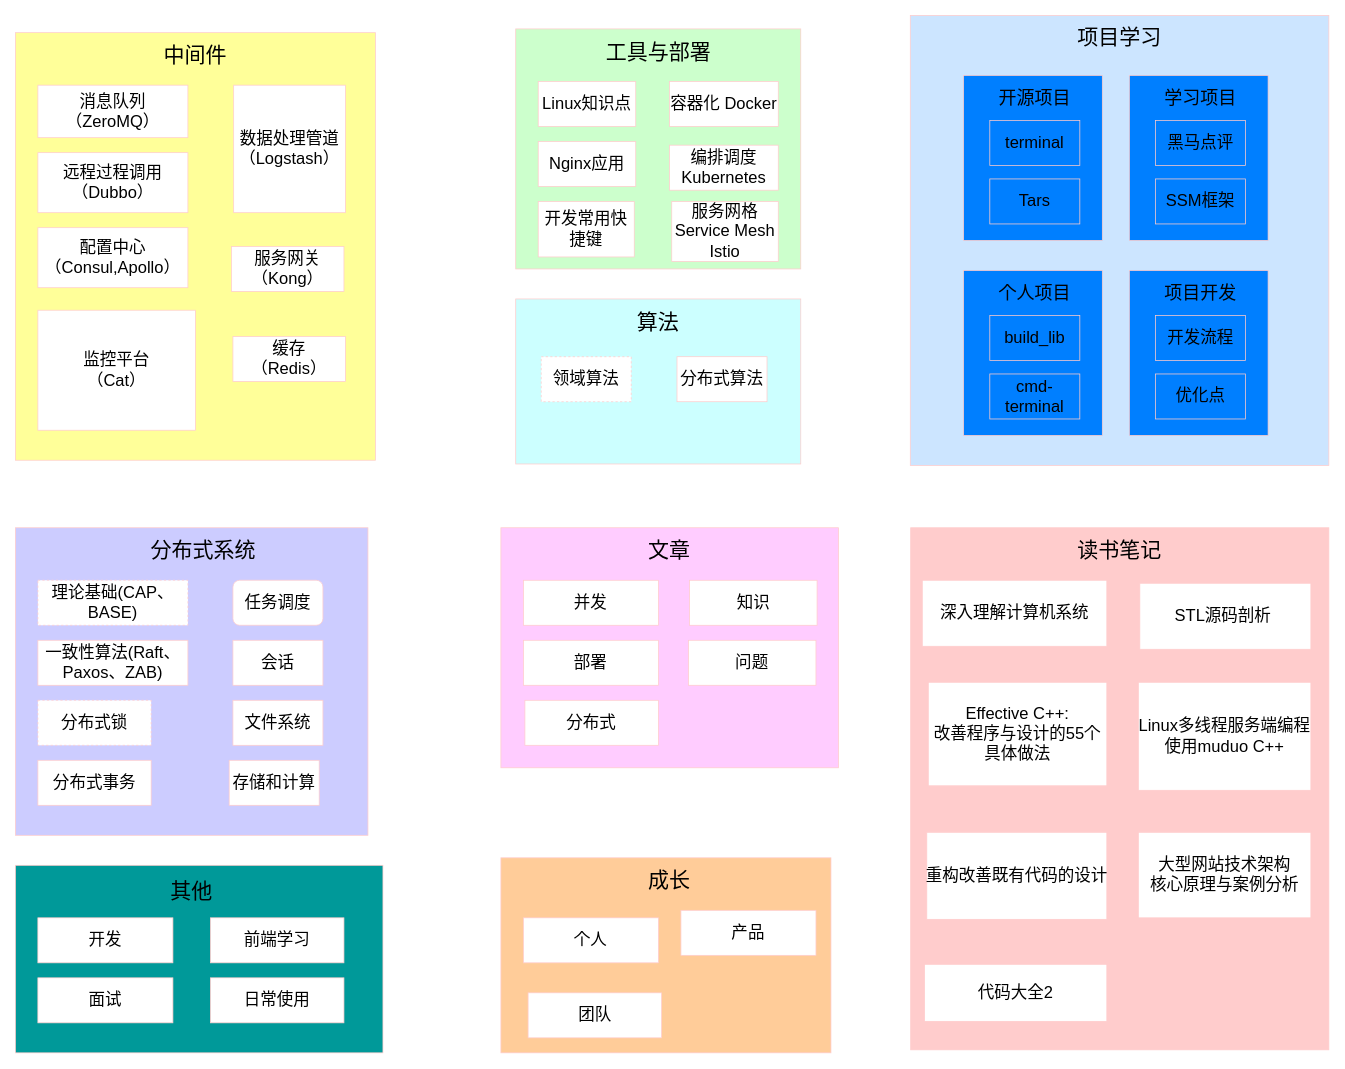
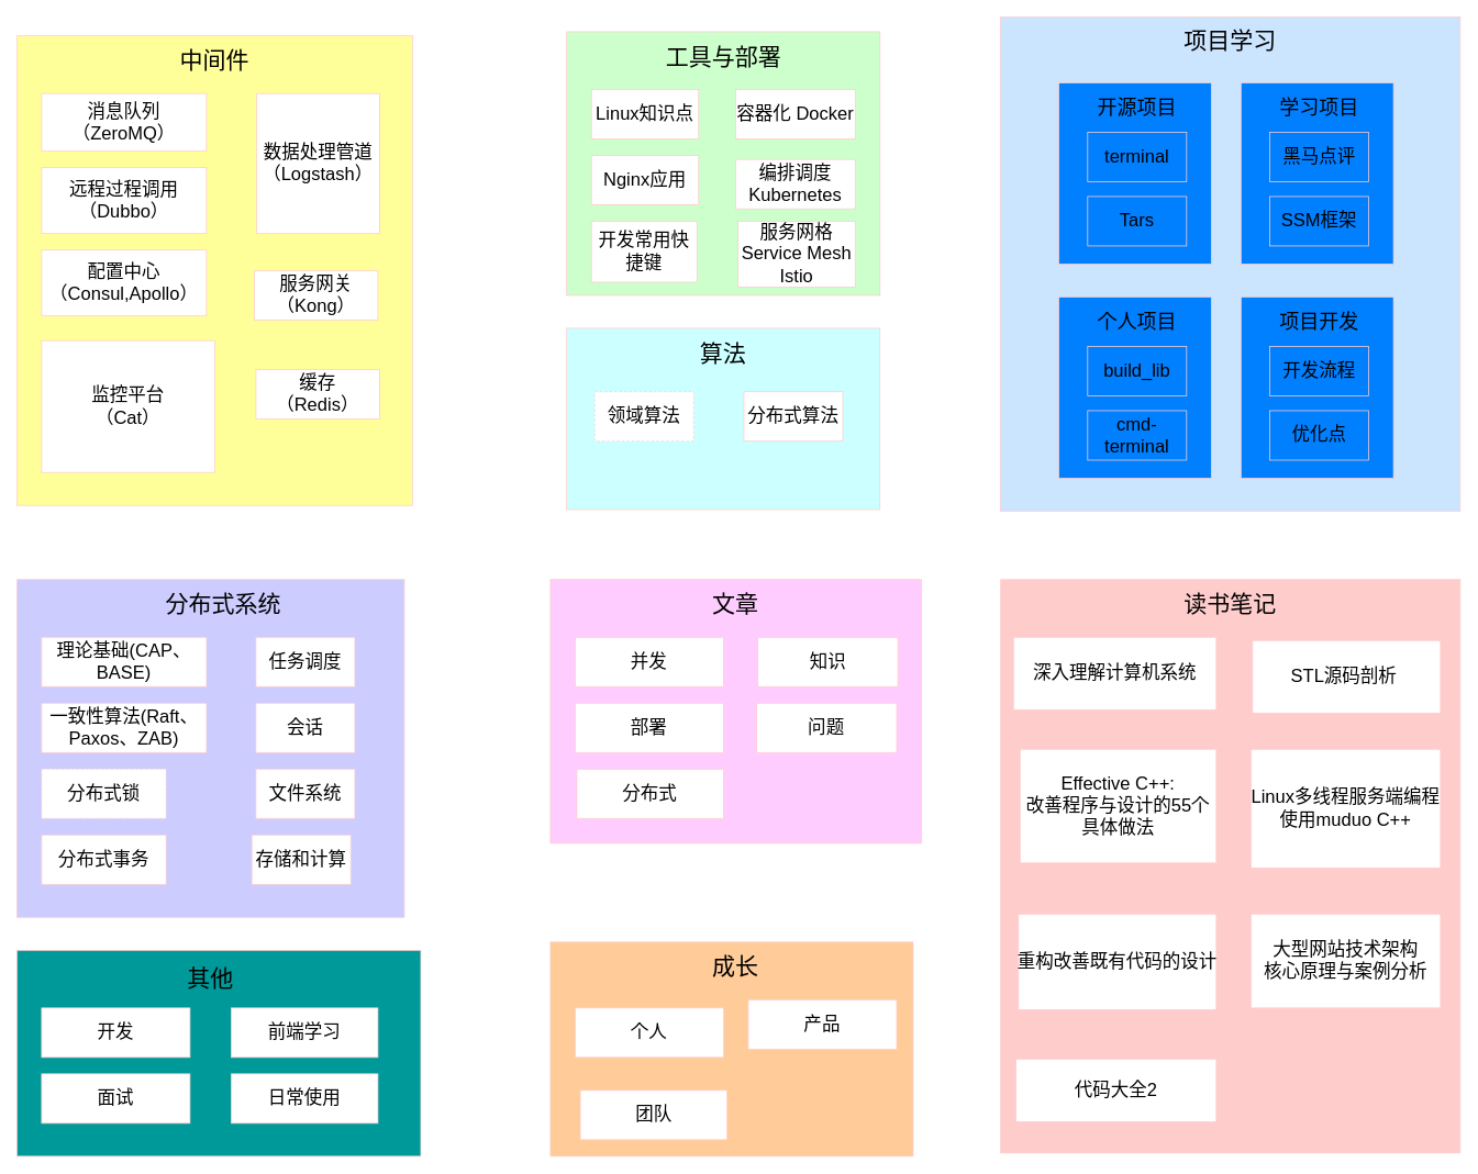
- <mxCell id="10" value="理论基础(CAP、BASE)" style="rounded=0;whiteSpace=wrap;html=1;strokeColor=#FFCCCC;fontSize=22;spacing=0;dashed=1;" parent="1" vertex="1"><mxGeometry x="50" y="773" width="200" height="60" as="geometry" /></mxCell>
+ <mxCell id="10" value="理论基础(CAP、BASE)" style="rounded=0;whiteSpace=wrap;html=1;strokeColor=#FFCCCC;fontSize=22;spacing=0;" parent="1" vertex="1"><mxGeometry x="50" y="773" width="200" height="60" as="geometry" /></mxCell>
- <mxCell id="9" value="任务调度" style="whiteSpace=wrap;html=1;strokeColor=#FFCCCC;fontSize=22;spacing=0;rounded=1;" parent="1" vertex="1"><mxGeometry x="310" y="773" width="120" height="60" as="geometry" /></mxCell>
+ <mxCell id="9" value="任务调度" style="rounded=0;whiteSpace=wrap;html=1;strokeColor=#FFCCCC;fontSize=22;spacing=0;" parent="1" vertex="1"><mxGeometry x="310" y="773" width="120" height="60" as="geometry" /></mxCell>
